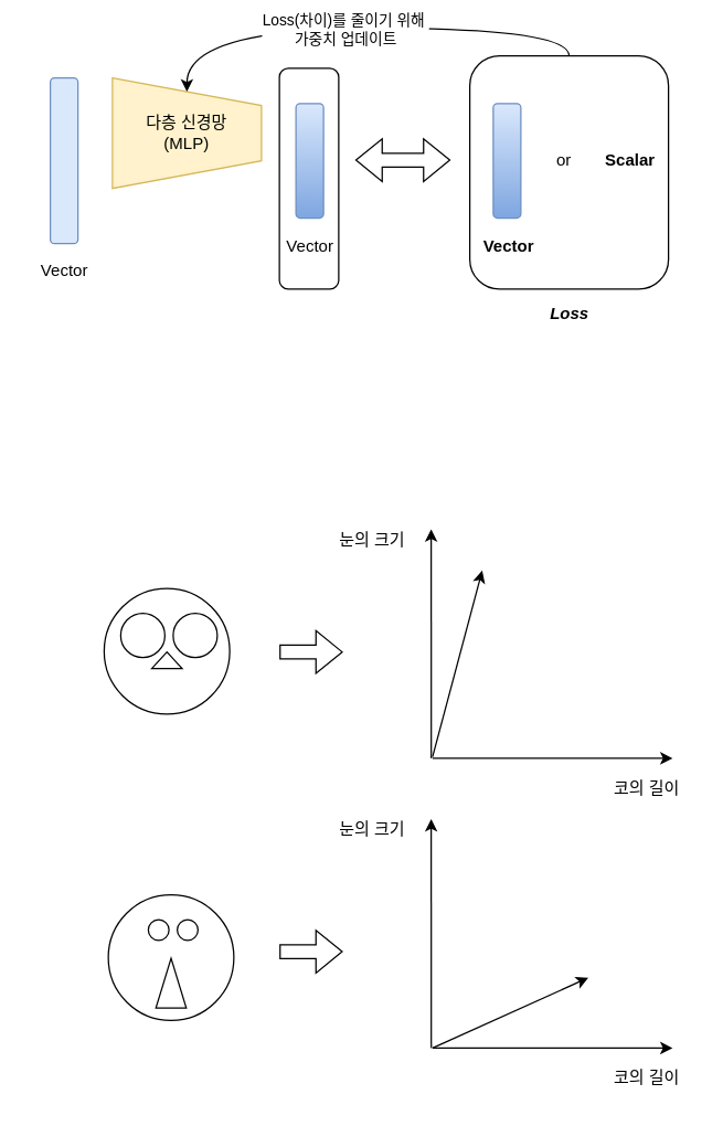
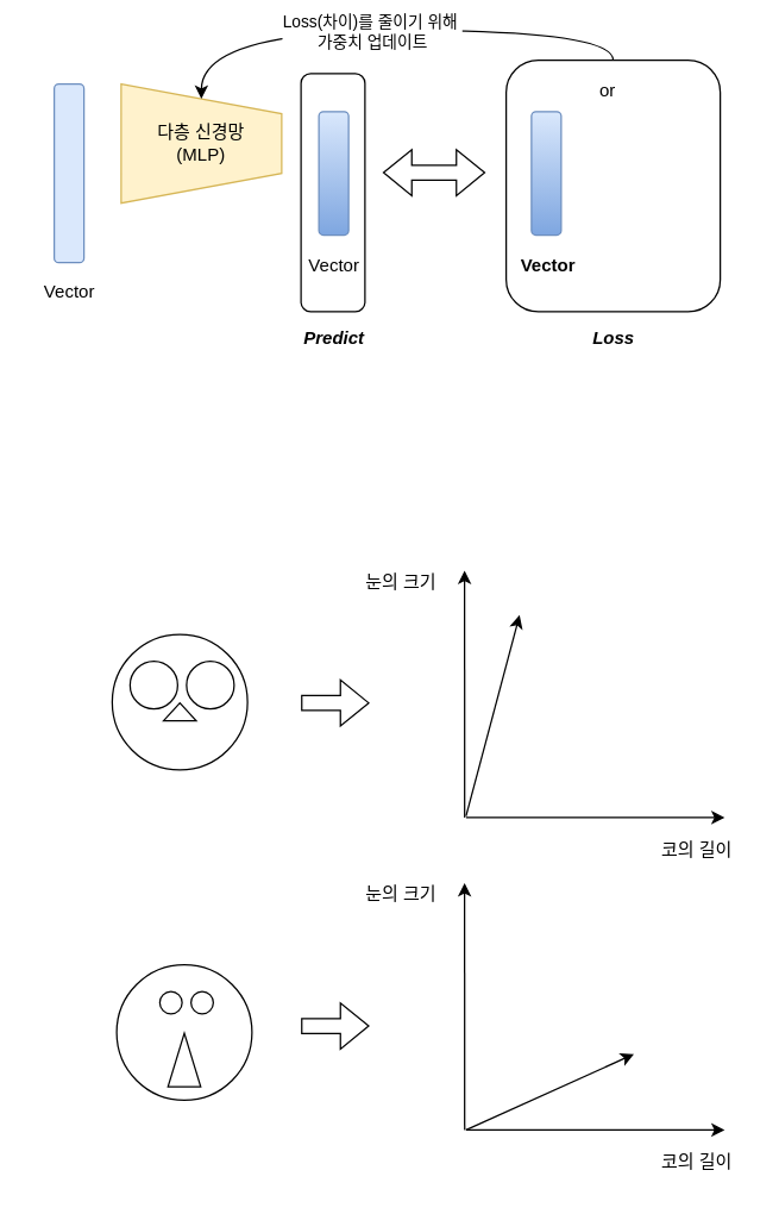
- <mxCell id="10" value="or" style="text;html=1;align=center;verticalAlign=middle;resizable=0;points=[];autosize=1;strokeColor=none;fillColor=none;" vertex="1" parent="1"><mxGeometry x="393" y="103" width="29" height="26" as="geometry" /></mxCell>
+ <mxCell id="10" value="or" style="text;html=1;align=center;verticalAlign=middle;resizable=0;points=[];autosize=1;strokeColor=none;fillColor=none;" vertex="1" parent="1"><mxGeometry x="393" y="48" width="29" height="26" as="geometry" /></mxCell>
- <mxCell id="11" value="Scalar" style="text;html=1;align=center;verticalAlign=middle;resizable=0;points=[];autosize=1;strokeColor=none;fillColor=none;fontStyle=1" vertex="1" parent="1"><mxGeometry x="429" y="103" width="54" height="26" as="geometry" /></mxCell>
+ <mxCell id="16" value="Predict" style="text;html=1;align=center;verticalAlign=middle;resizable=0;points=[];autosize=1;strokeColor=none;fillColor=none;fontStyle=3" vertex="1" parent="1"><mxGeometry x="194" y="214" width="59" height="26" as="geometry" /></mxCell>
